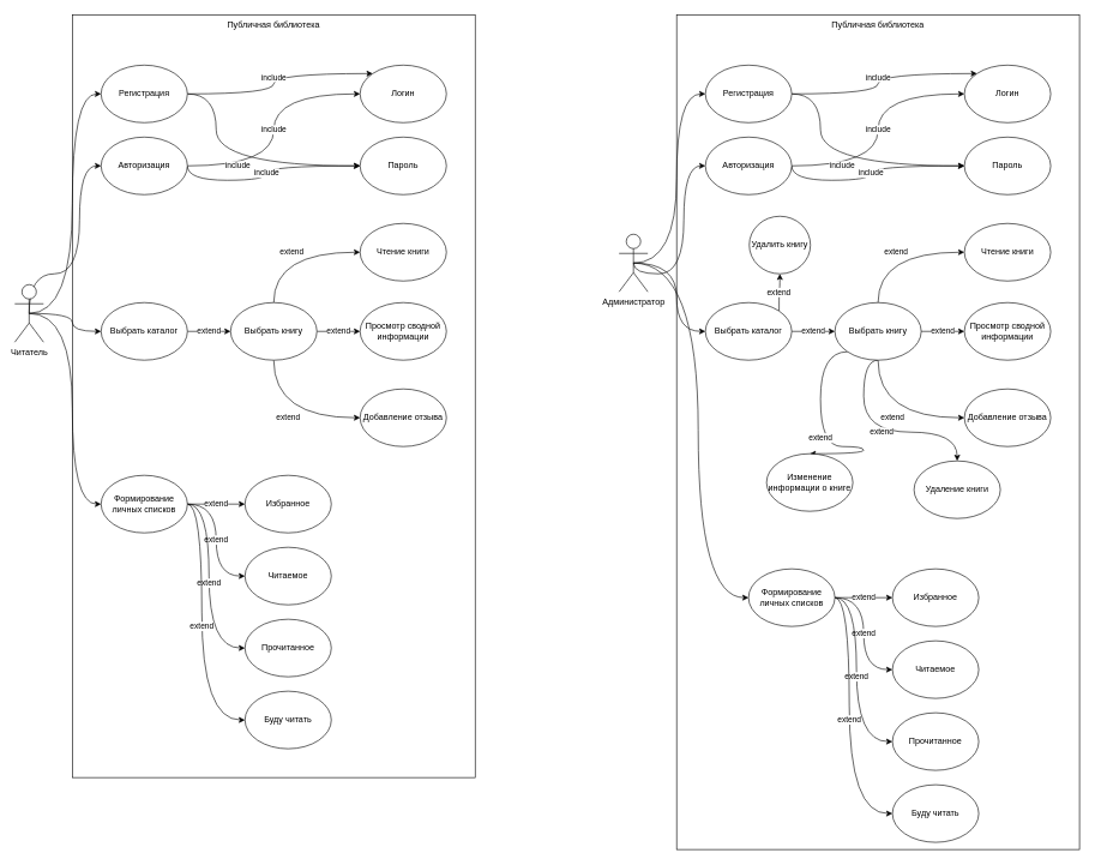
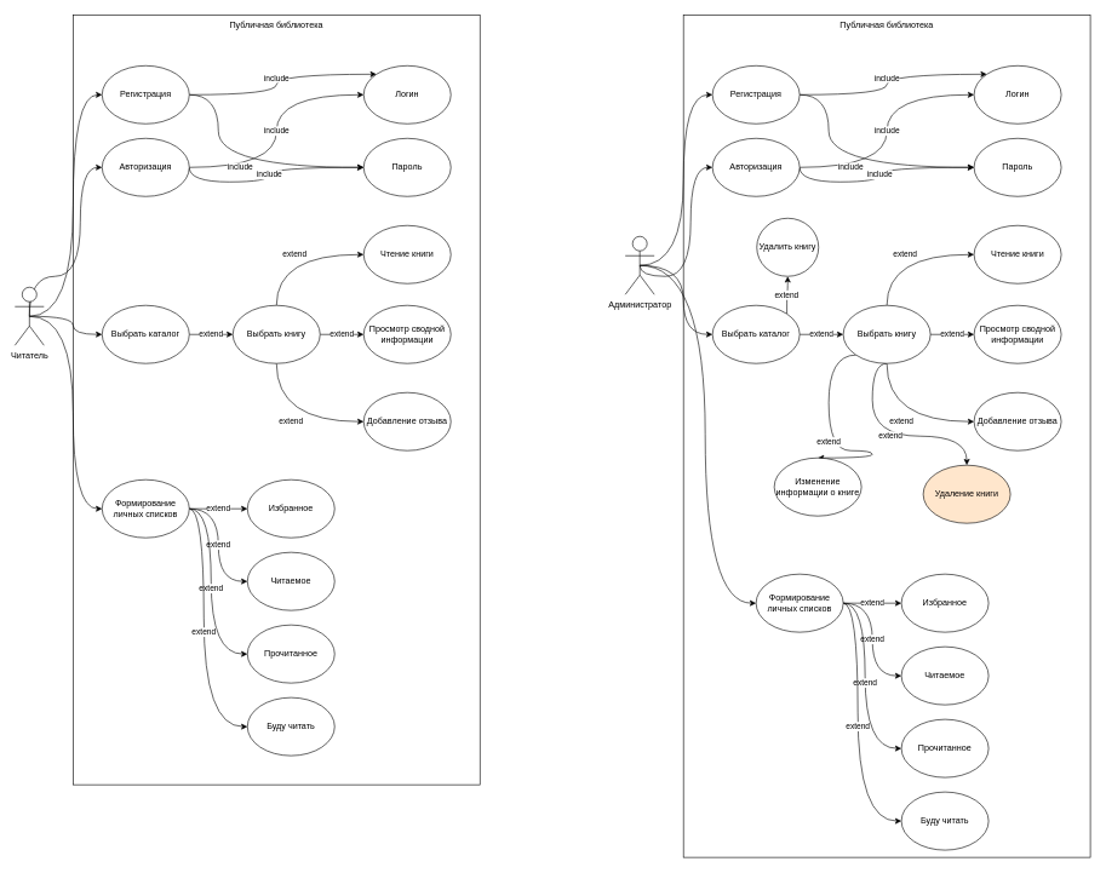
- <mxCell id="69" value="Удаление книги" style="ellipse;whiteSpace=wrap;html=1;verticalAlign=middle;labelBackgroundColor=none;" vertex="1" parent="1"><mxGeometry x="1270" y="640" width="120" height="80" as="geometry" /></mxCell>
+ <mxCell id="69" value="Удаление книги" style="ellipse;whiteSpace=wrap;html=1;verticalAlign=middle;labelBackgroundColor=none;fillColor=#ffe6cc;" vertex="1" parent="1"><mxGeometry x="1270" y="640" width="120" height="80" as="geometry" /></mxCell>
